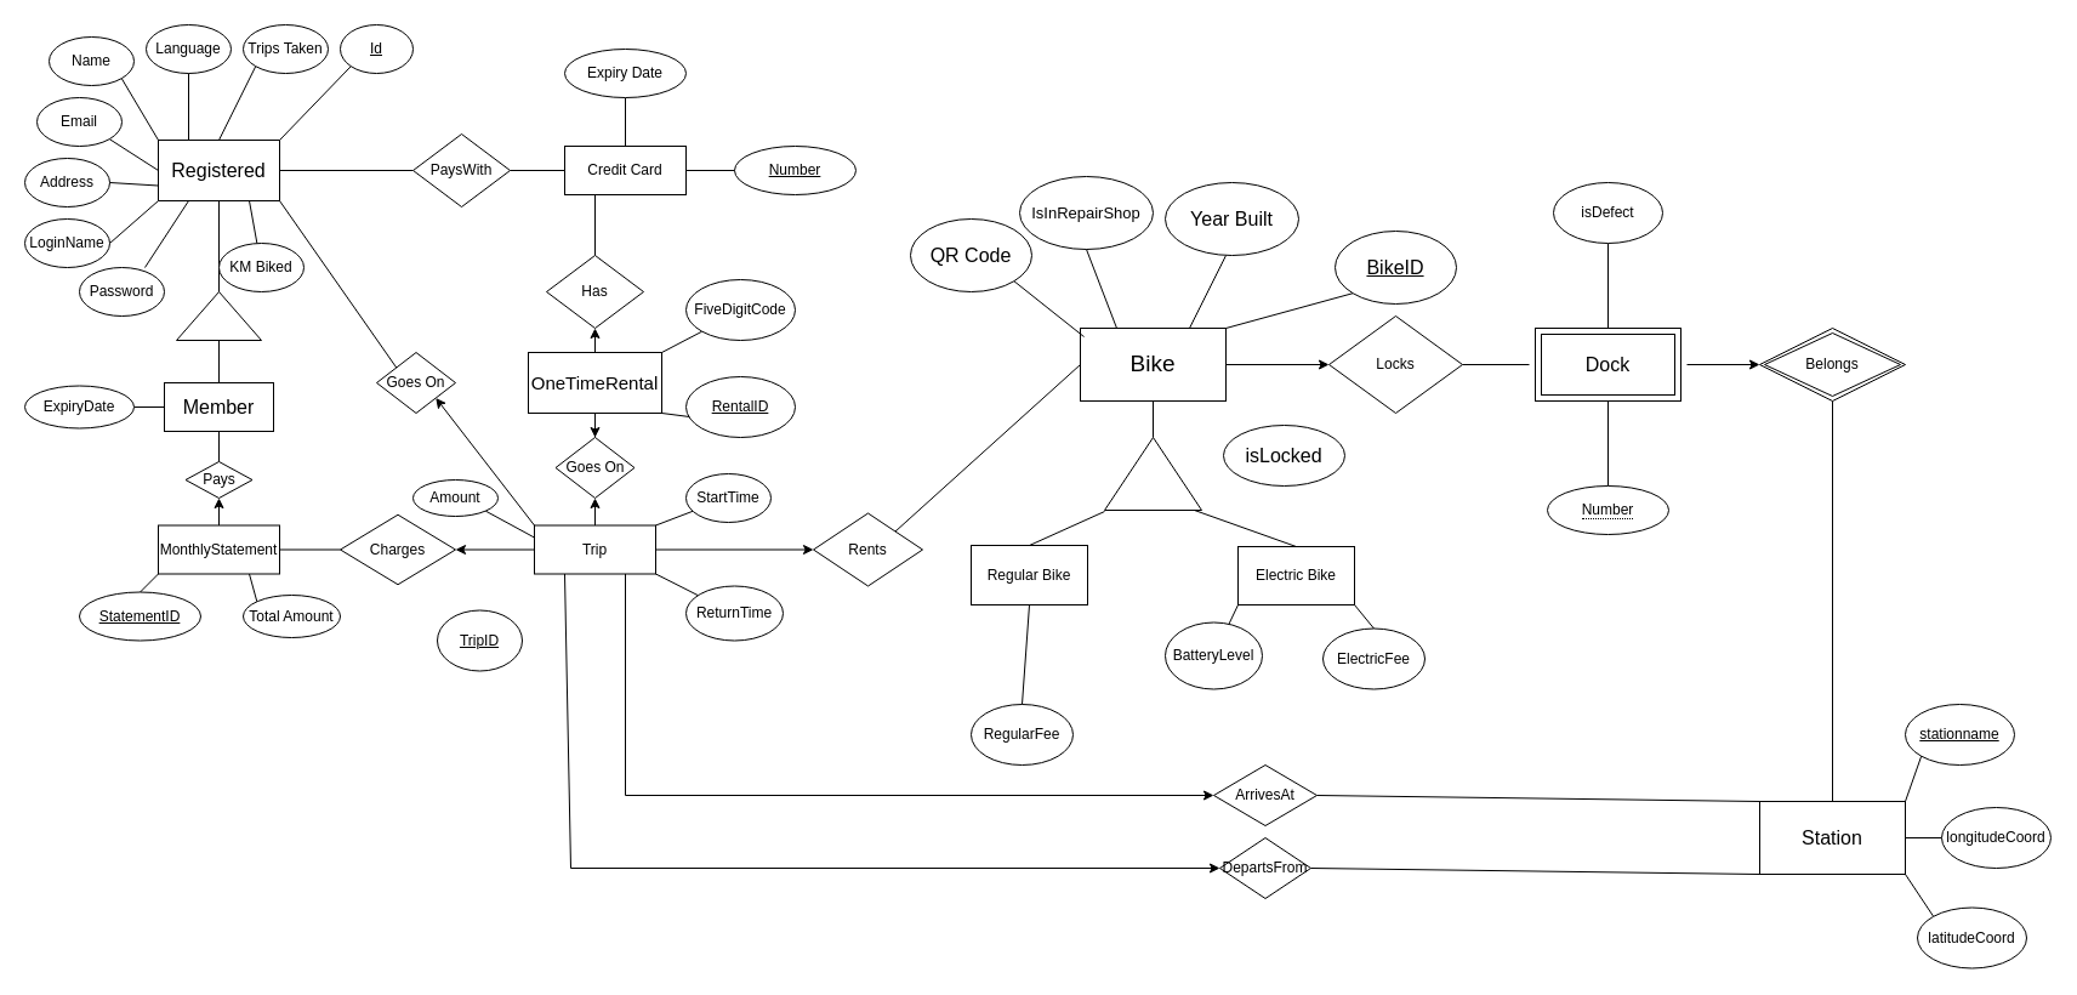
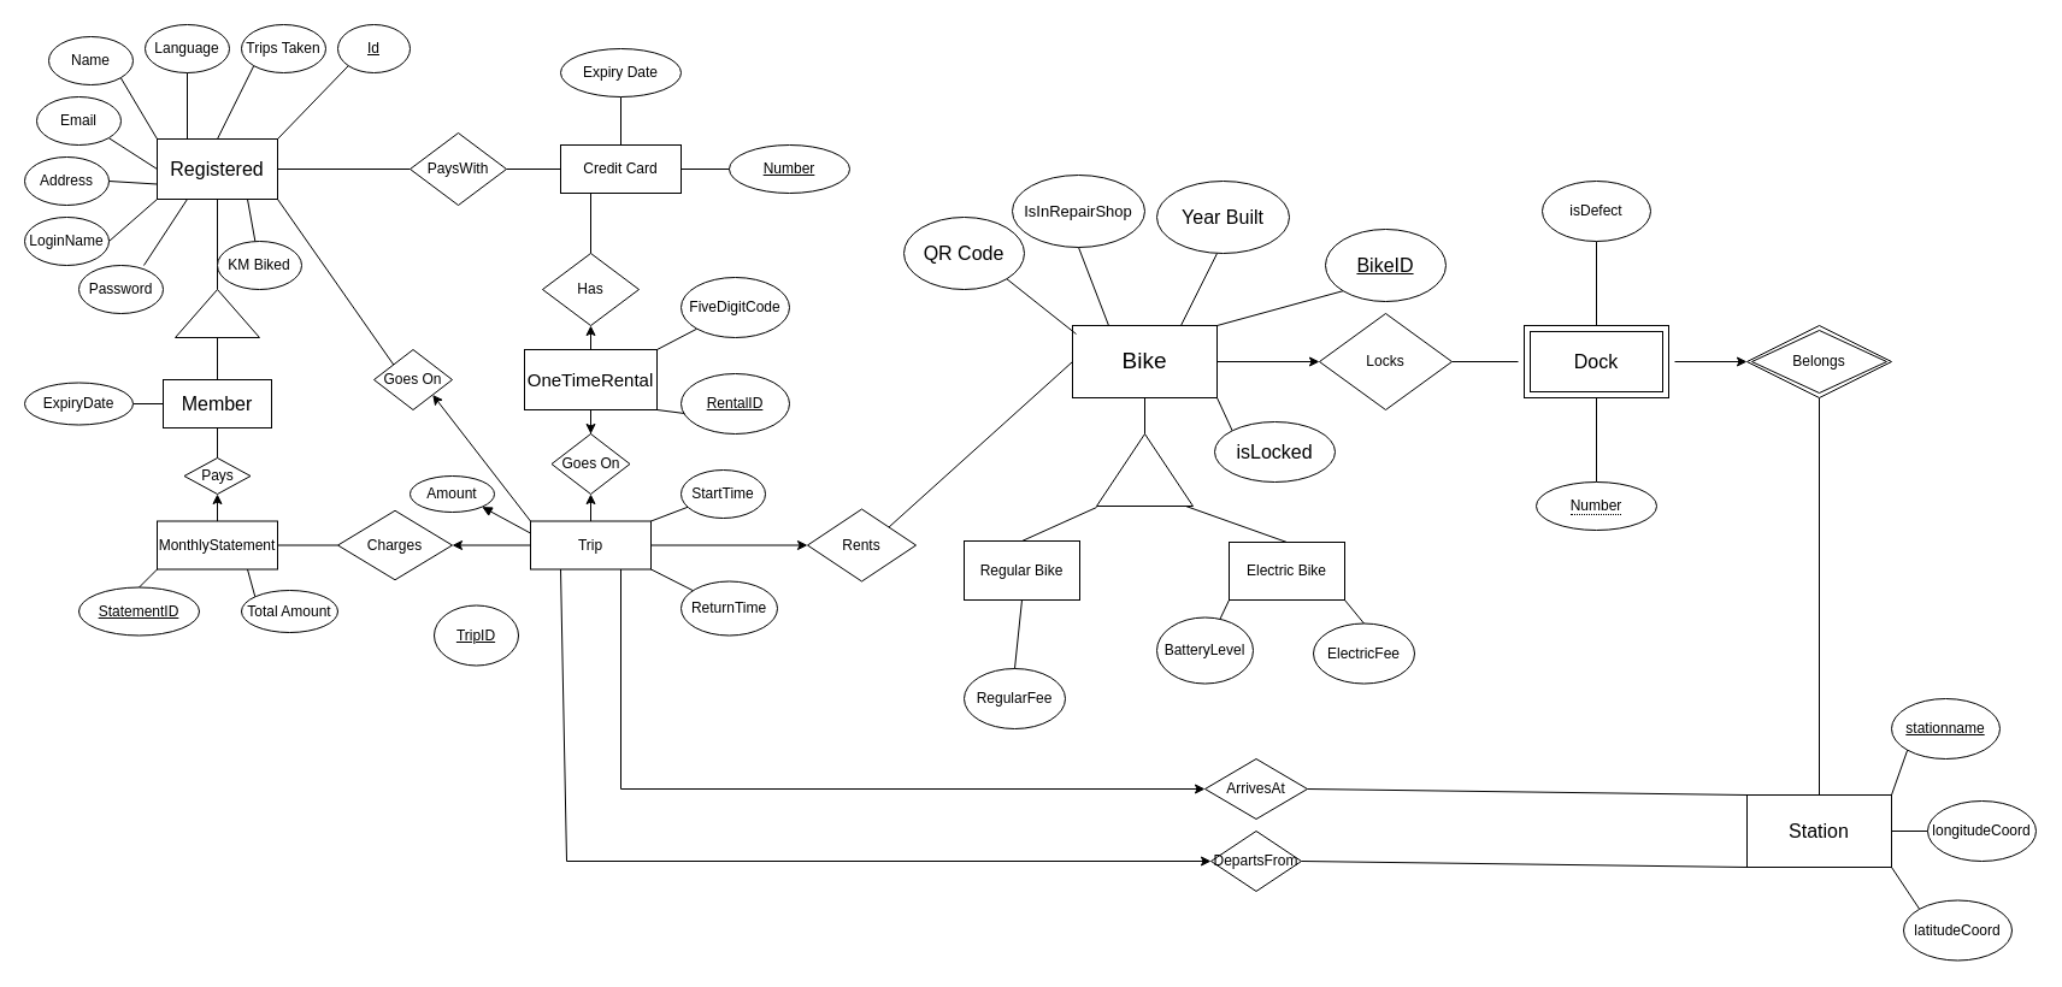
+ <mxCell id="36" value="" style="endArrow=none;html=1;rounded=0;exitX=0;exitY=0;exitDx=0;exitDy=0;entryX=1;entryY=1;entryDx=0;entryDy=0;" edge="1" parent="1" source="37" target="3"><mxGeometry width="50" height="50" relative="1" as="geometry"><mxPoint x="770" y="315" as="sourcePoint" /><mxPoint x="890" y="315" as="targetPoint" /></mxGeometry></mxCell>
- <mxCell id="109" value="" style="endArrow=none;html=1;rounded=0;exitX=0;exitY=0.25;exitDx=0;exitDy=0;entryX=1;entryY=1;entryDx=0;entryDy=0;" edge="1" parent="1" source="83" target="110"><mxGeometry width="50" height="50" relative="1" as="geometry"><mxPoint x="890" y="270" as="sourcePoint" /><mxPoint x="328" y="400" as="targetPoint" /></mxGeometry></mxCell>
+ <mxCell id="109" value="" style="endArrow=block;html=1;rounded=0;exitX=0;exitY=0.25;exitDx=0;exitDy=0;entryX=1;entryY=1;entryDx=0;entryDy=0;" edge="1" parent="1" source="83" target="110"><mxGeometry width="50" height="50" relative="1" as="geometry"><mxPoint x="890" y="270" as="sourcePoint" /><mxPoint x="328" y="400" as="targetPoint" /></mxGeometry></mxCell>
- <mxCell id="21" value="RegularFee" style="ellipse;whiteSpace=wrap;html=1;flipH=0;" parent="1" vertex="1"><mxGeometry x="800" y="580" width="84" height="50" as="geometry" /></mxCell>
+ <mxCell id="21" value="RegularFee" style="ellipse;whiteSpace=wrap;html=1;flipH=0;" parent="1" vertex="1"><mxGeometry x="800" y="555" width="84" height="50" as="geometry" /></mxCell>
